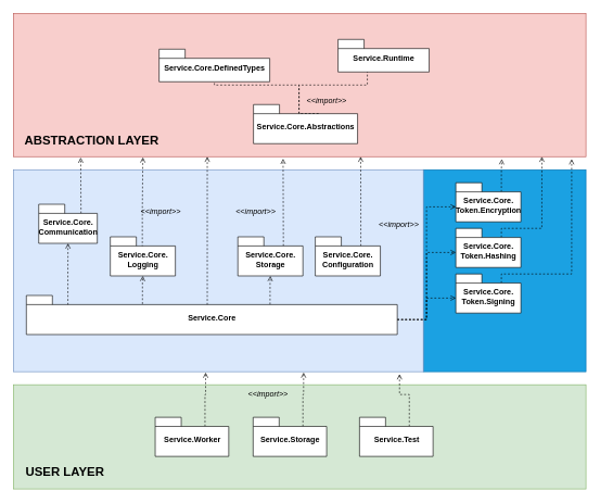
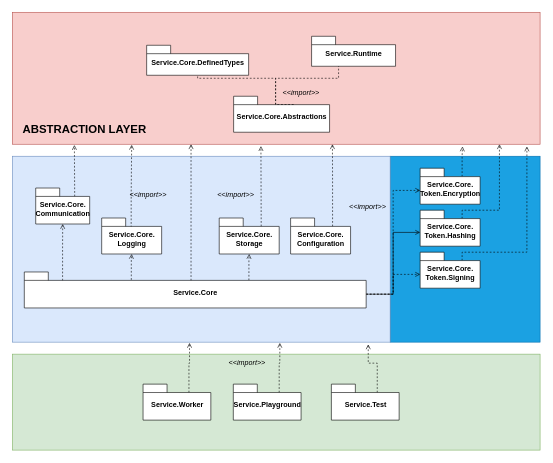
- <mxCell id="16" style="edgeStyle=orthogonalEdgeStyle;rounded=0;orthogonalLoop=1;jettySize=auto;html=1;exitX=0;exitY=0;exitDx=570;exitDy=37;exitPerimeter=0;entryX=0;entryY=0;entryDx=0;entryDy=37;entryPerimeter=0;dashed=1;endArrow=open;endFill=0;" edge="1" parent="1" source="18" target="32"><mxGeometry relative="1" as="geometry" /></mxCell>
+ <mxCell id="16" style="edgeStyle=orthogonalEdgeStyle;rounded=0;orthogonalLoop=1;jettySize=auto;html=1;exitX=0;exitY=0;exitDx=570;exitDy=37;exitPerimeter=0;entryX=0;entryY=0;entryDx=0;entryDy=37;entryPerimeter=0;dashed=0;endArrow=open;endFill=0;" edge="1" parent="1" source="18" target="32"><mxGeometry relative="1" as="geometry" /></mxCell>
- <mxCell id="41" value="Service.Storage" style="shape=folder;fontStyle=1;spacingTop=10;tabWidth=40;tabHeight=14;tabPosition=left;html=1;" vertex="1" parent="1"><mxGeometry x="388.5" y="640" width="113" height="60" as="geometry" /></mxCell>
+ <mxCell id="41" value="Service.Playground" style="shape=folder;fontStyle=1;spacingTop=10;tabWidth=40;tabHeight=14;tabPosition=left;html=1;" vertex="1" parent="1"><mxGeometry x="388.5" y="640" width="113" height="60" as="geometry" /></mxCell>
- <mxCell id="45" value="&lt;b&gt;USER LAYER&lt;/b&gt;" style="text;html=1;align=center;verticalAlign=middle;resizable=0;points=[];autosize=1;strokeColor=none;fillColor=none;fontSize=19;" vertex="1" parent="1"><mxGeometry x="29" y="710" width="140" height="30" as="geometry" /></mxCell>
